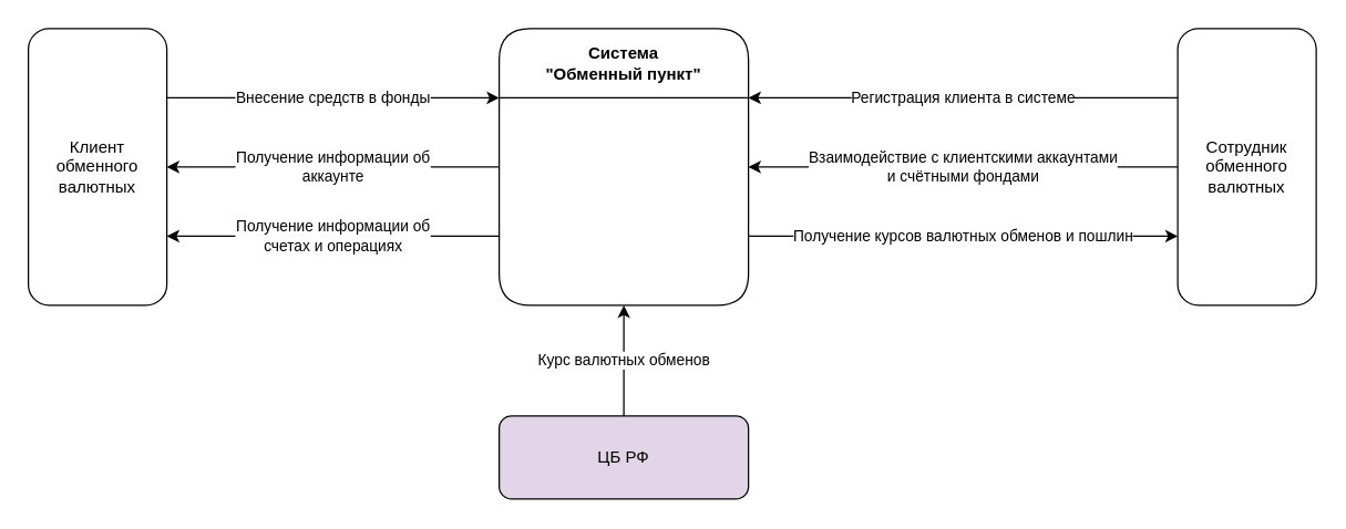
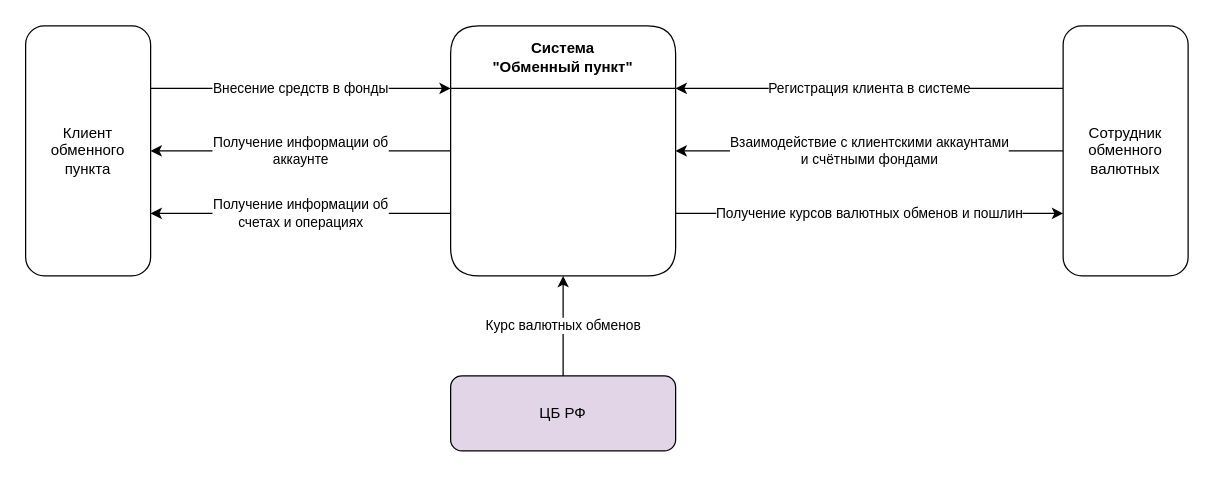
- <mxCell id="5" value="Клиент&lt;br&gt;обменного валютных" style="rounded=1;whiteSpace=wrap;html=1;" vertex="1" parent="1"><mxGeometry x="20" y="20" width="100" height="200" as="geometry" /></mxCell>
+ <mxCell id="5" value="Клиент&lt;br&gt;обменного пункта" style="rounded=1;whiteSpace=wrap;html=1;" vertex="1" parent="1"><mxGeometry x="20" y="20" width="100" height="200" as="geometry" /></mxCell>
